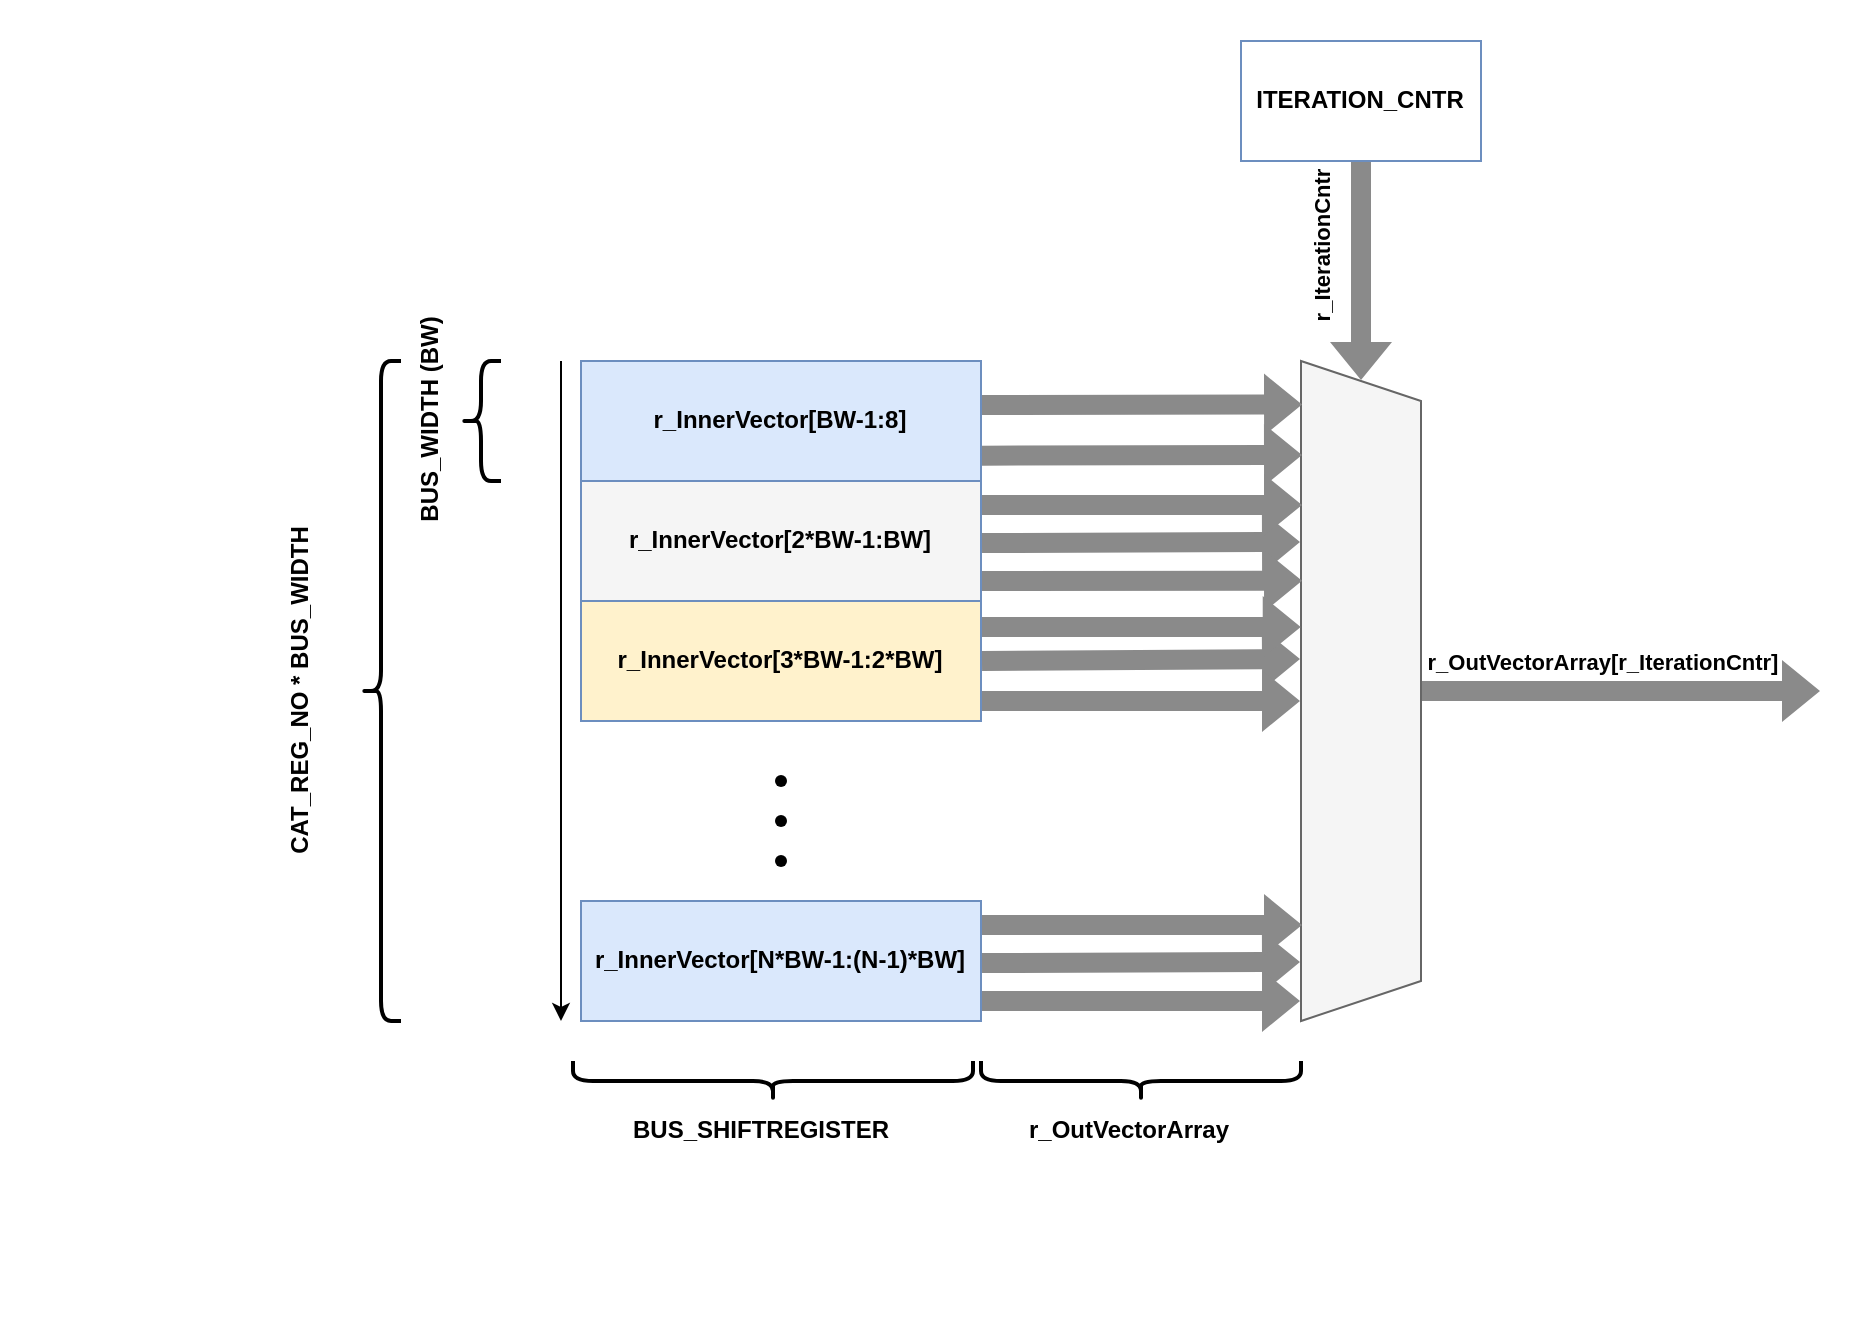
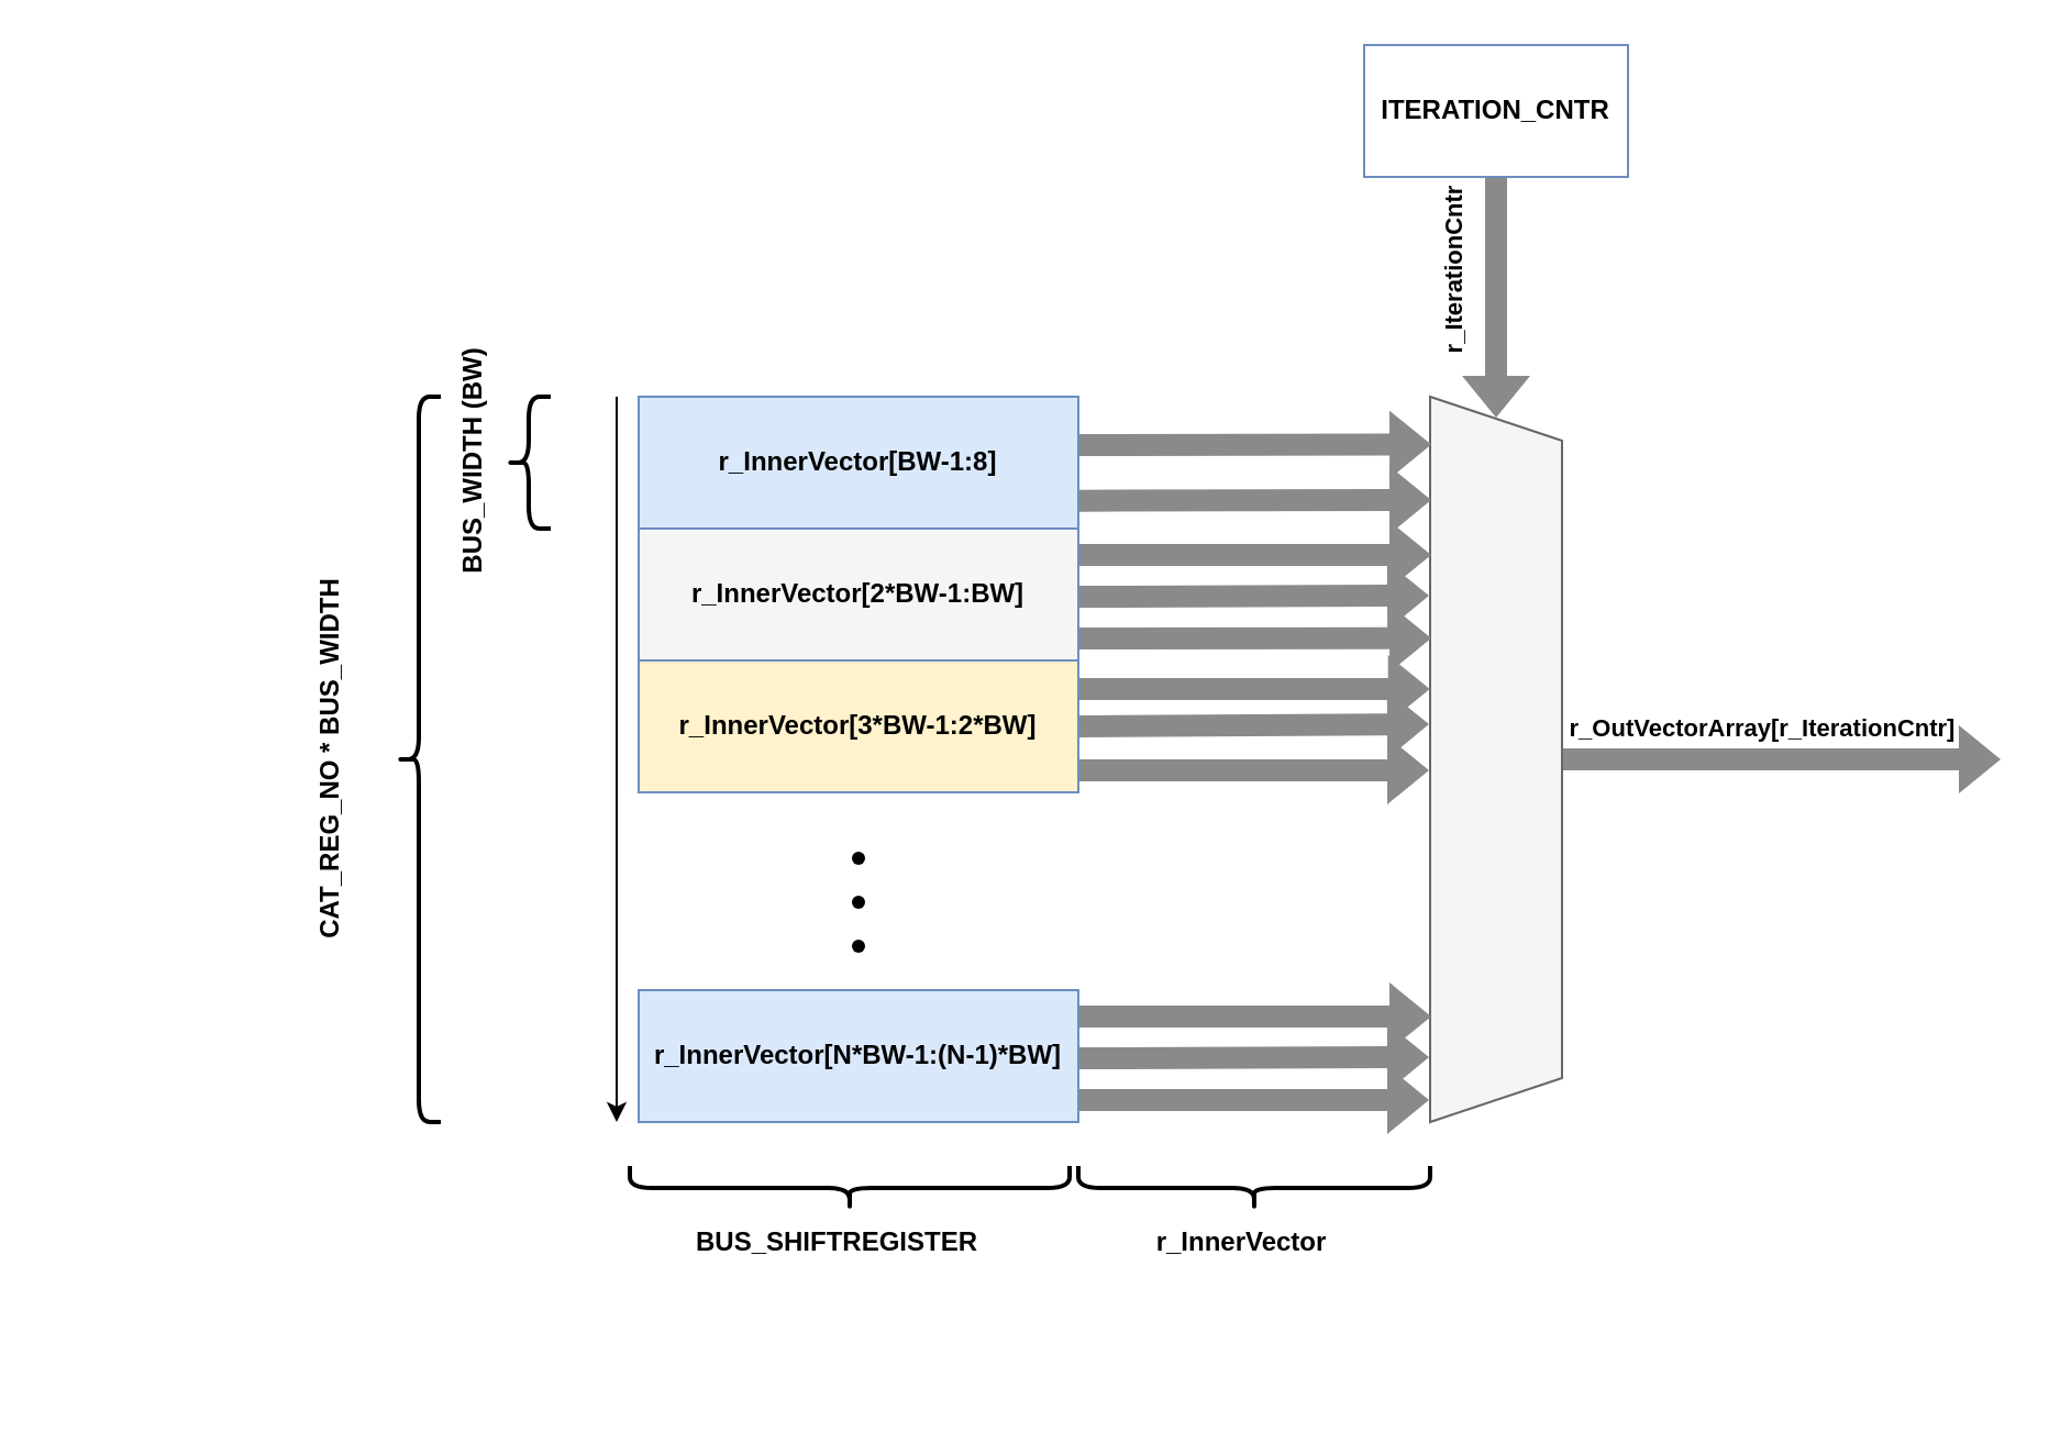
- <mxCell id="35" value="r_OutVectorArray" style="text;html=1;align=center;verticalAlign=middle;resizable=0;points=[];autosize=1;strokeColor=none;fillColor=none;fontStyle=1" vertex="1" parent="1"><mxGeometry x="504" y="550" width="120" height="30" as="geometry" /></mxCell>
+ <mxCell id="35" value="r_InnerVector" style="text;html=1;align=center;verticalAlign=middle;resizable=0;points=[];autosize=1;strokeColor=none;fillColor=none;fontStyle=1" vertex="1" parent="1"><mxGeometry x="504" y="550" width="120" height="30" as="geometry" /></mxCell>
